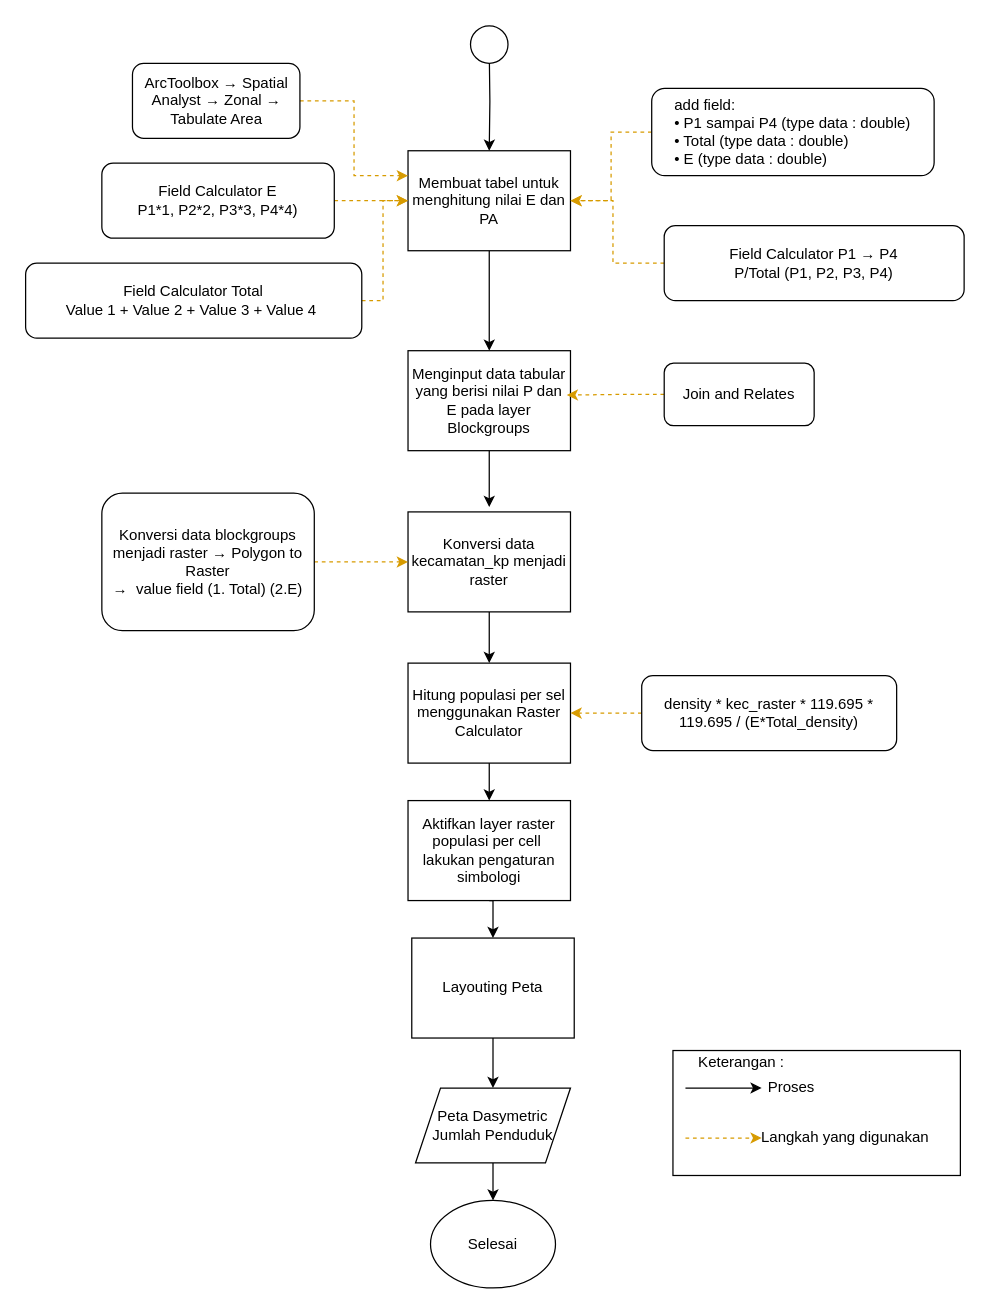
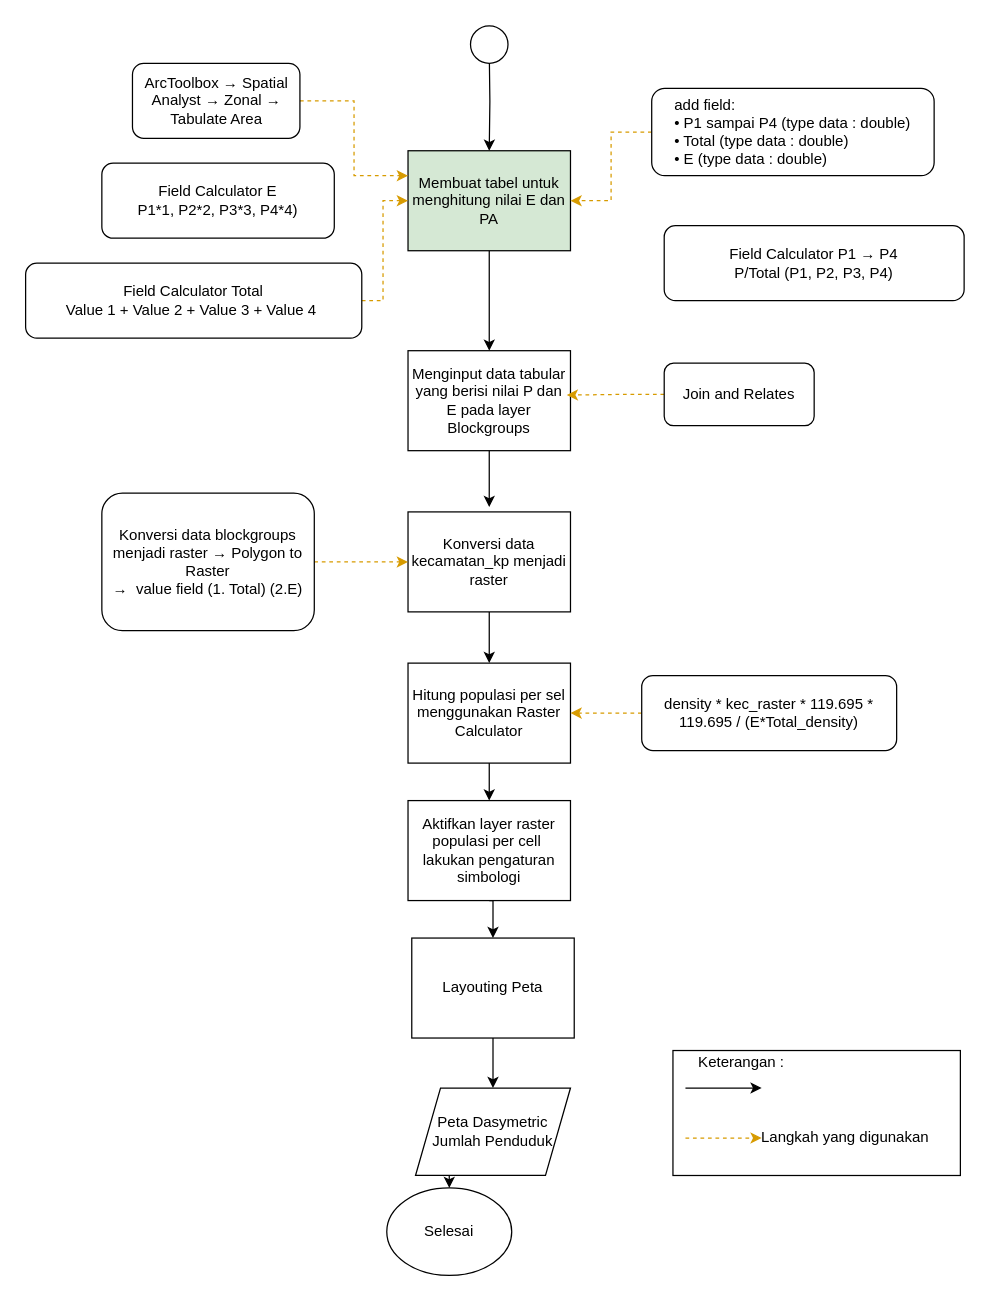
- <mxCell id="19" style="edgeStyle=orthogonalEdgeStyle;rounded=0;orthogonalLoop=1;jettySize=auto;html=1;exitX=1;exitY=0.5;exitDx=0;exitDy=0;entryX=0;entryY=0.5;entryDx=0;entryDy=0;dashed=1;fillColor=#ffe6cc;strokeColor=#d79b00;" edge="1" parent="1" source="20" target="4"><mxGeometry relative="1" as="geometry" /></mxCell>
- <mxCell id="4" value="Membuat tabel untuk menghitung nilai E dan PA" style="rounded=0;whiteSpace=wrap;html=1;" vertex="1" parent="1"><mxGeometry x="326" y="120" width="130" height="80" as="geometry" /></mxCell>
+ <mxCell id="4" value="Membuat tabel untuk menghitung nilai E dan PA" style="rounded=0;whiteSpace=wrap;html=1;fillColor=#d5e8d4;" vertex="1" parent="1"><mxGeometry x="326" y="120" width="130" height="80" as="geometry" /></mxCell>
- <mxCell id="17" style="edgeStyle=orthogonalEdgeStyle;rounded=0;orthogonalLoop=1;jettySize=auto;html=1;exitX=0;exitY=0.5;exitDx=0;exitDy=0;entryX=1;entryY=0.5;entryDx=0;entryDy=0;dashed=1;fillColor=#ffe6cc;strokeColor=#d79b00;" edge="1" parent="1" source="18" target="4"><mxGeometry relative="1" as="geometry"><Array as="points"><mxPoint x="490" y="210" /><mxPoint x="490" y="160" /></Array></mxGeometry></mxCell>
- <mxCell id="40" value="Proses" style="text;html=1;strokeColor=none;fillColor=none;align=center;verticalAlign=middle;whiteSpace=wrap;rounded=0;" vertex="1" parent="35"><mxGeometry x="65" width="40" height="20" as="geometry" /></mxCell>
- <mxCell id="32" value="Peta Dasymetric Jumlah Penduduk" style="shape=parallelogram;perimeter=parallelogramPerimeter;whiteSpace=wrap;html=1;fixedSize=1;" vertex="1" parent="1"><mxGeometry x="332" y="870" width="124" height="60" as="geometry" /></mxCell>
+ <mxCell id="32" value="Peta Dasymetric Jumlah Penduduk" style="shape=parallelogram;perimeter=parallelogramPerimeter;whiteSpace=wrap;html=1;fixedSize=1;" vertex="1" parent="1"><mxGeometry x="332" y="870" width="124" height="70" as="geometry" /></mxCell>
- <mxCell id="33" value="Selesai" style="ellipse;whiteSpace=wrap;html=1;" vertex="1" parent="1"><mxGeometry x="344" y="960" width="100" height="70" as="geometry" /></mxCell>
+ <mxCell id="33" value="Selesai" style="ellipse;whiteSpace=wrap;html=1;" vertex="1" parent="1"><mxGeometry x="309" y="950" width="100" height="70" as="geometry" /></mxCell>
